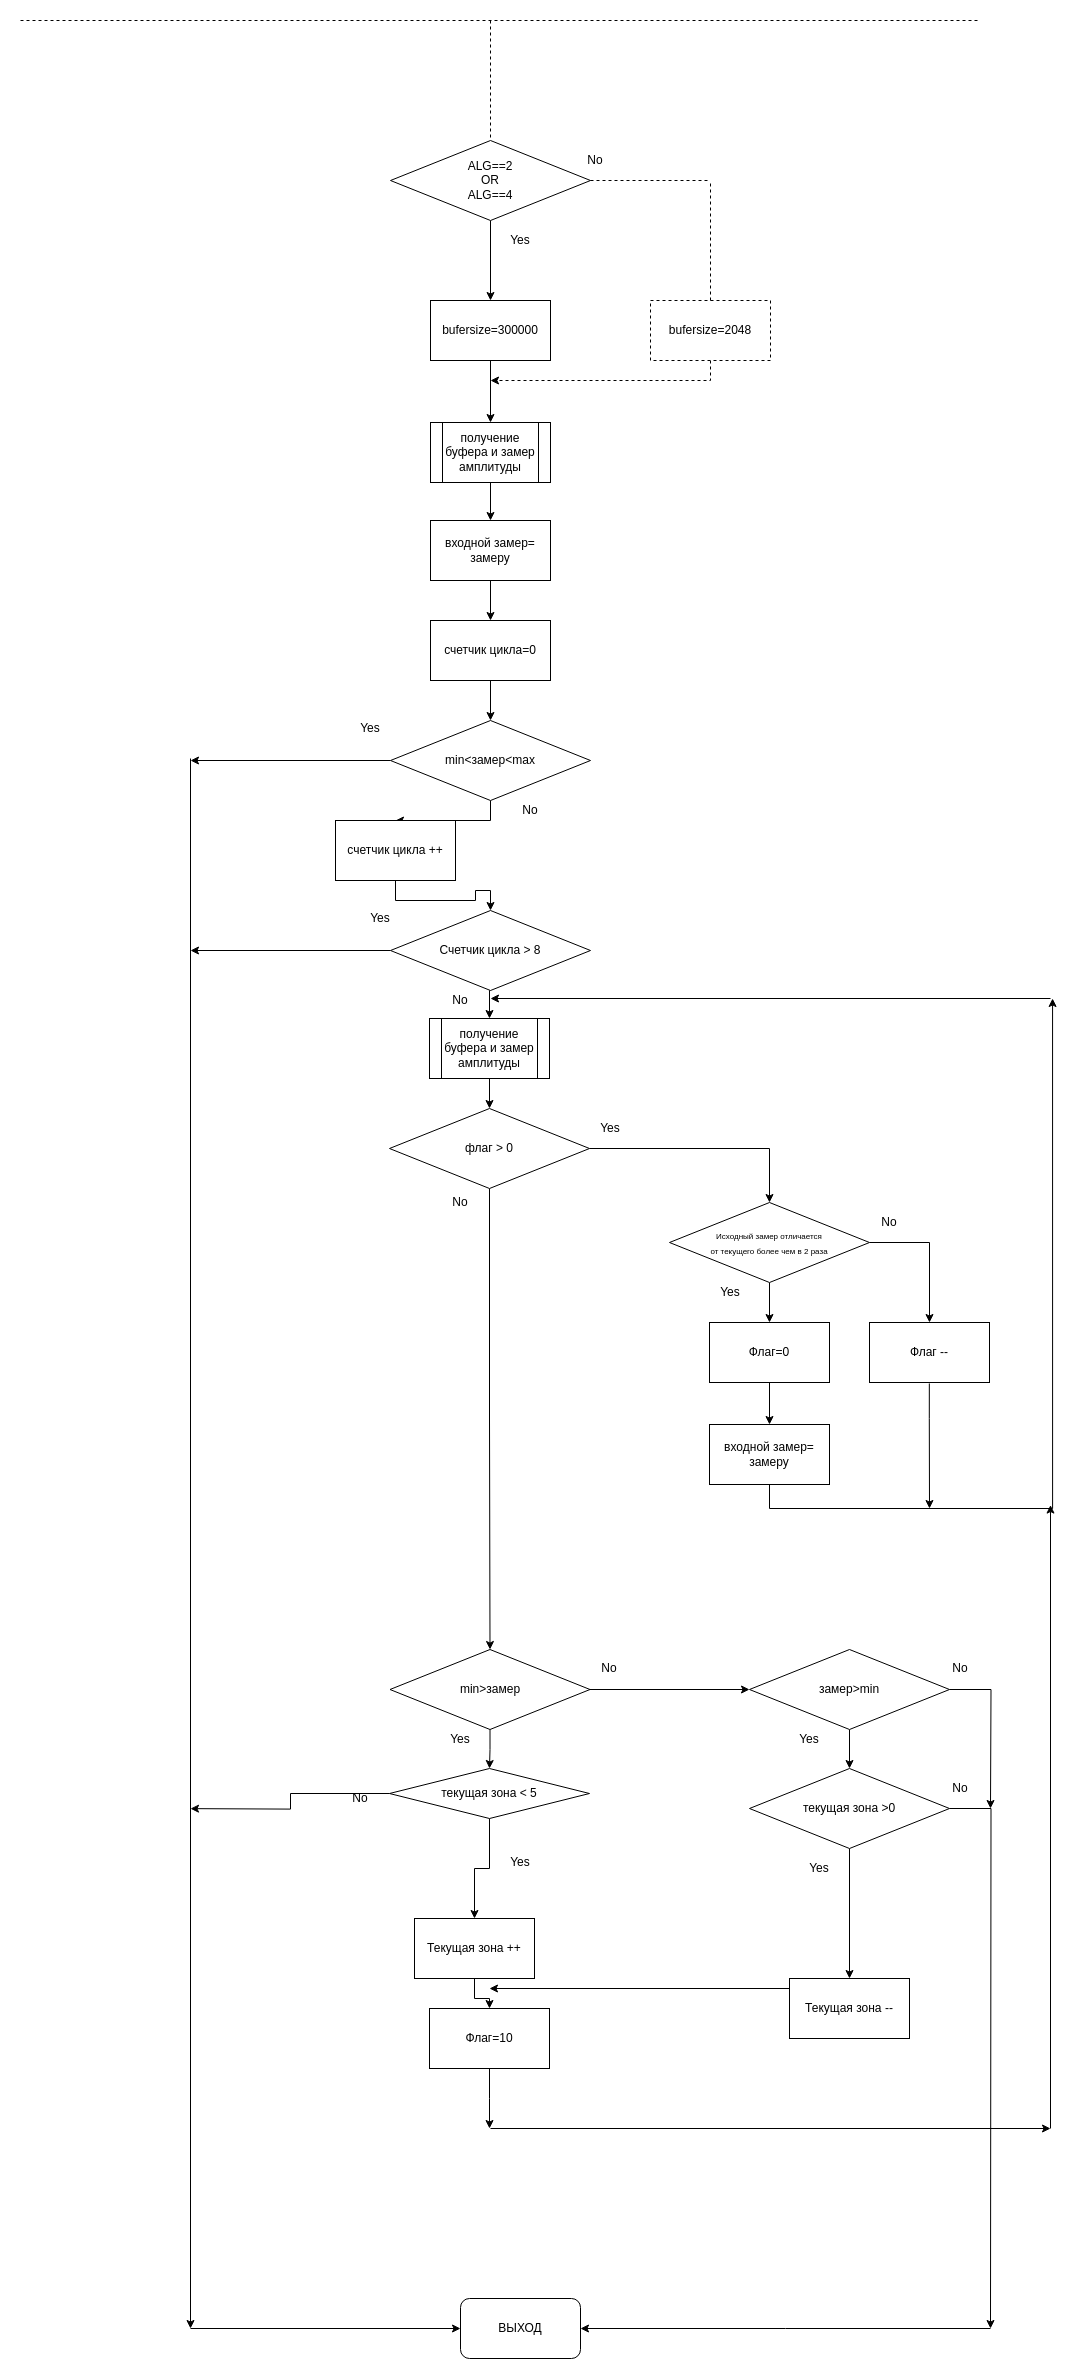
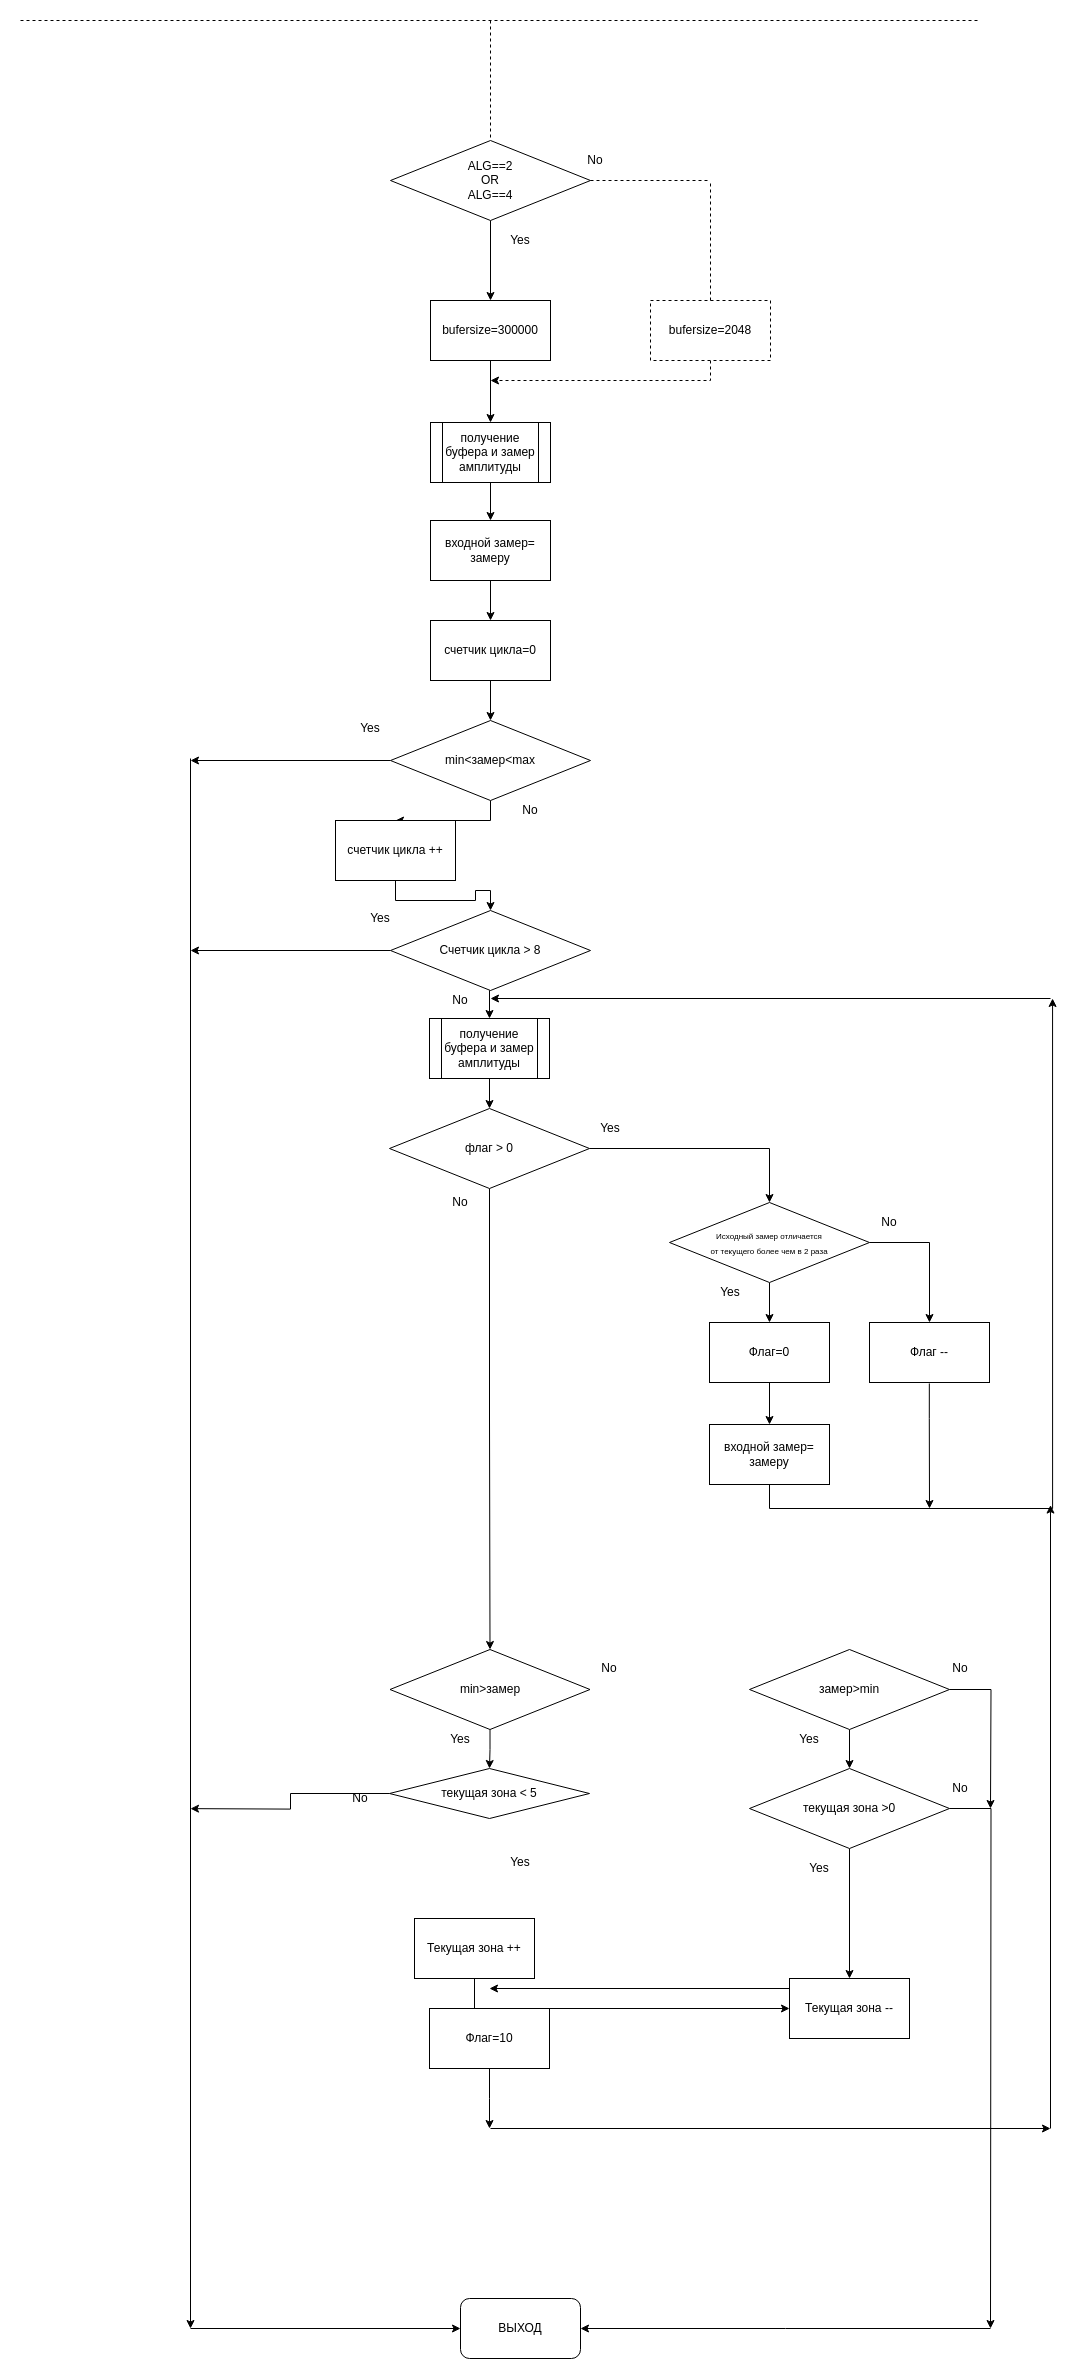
- <mxCell id="30" style="edgeStyle=orthogonalEdgeStyle;rounded=0;orthogonalLoop=1;jettySize=auto;html=1;entryX=0;entryY=0.5;entryDx=0;entryDy=0;" edge="1" parent="1" source="32" target="35"><mxGeometry relative="1" as="geometry" /></mxCell>
- <mxCell id="36" style="edgeStyle=orthogonalEdgeStyle;rounded=0;orthogonalLoop=1;jettySize=auto;html=1;exitX=0.5;exitY=1;exitDx=0;exitDy=0;" edge="1" parent="1" source="38" target="43"><mxGeometry relative="1" as="geometry" /></mxCell>
- <mxCell id="42" style="edgeStyle=orthogonalEdgeStyle;rounded=0;orthogonalLoop=1;jettySize=auto;html=1;exitX=0.5;exitY=1;exitDx=0;exitDy=0;" edge="1" parent="1" source="43" target="47"><mxGeometry relative="1" as="geometry" /></mxCell>
+ <mxCell id="42" style="edgeStyle=orthogonalEdgeStyle;rounded=0;orthogonalLoop=1;jettySize=auto;html=1;exitX=0.5;exitY=1;exitDx=0;exitDy=0;" edge="1" parent="1" source="43" target="45"><mxGeometry relative="1" as="geometry" /></mxCell>
